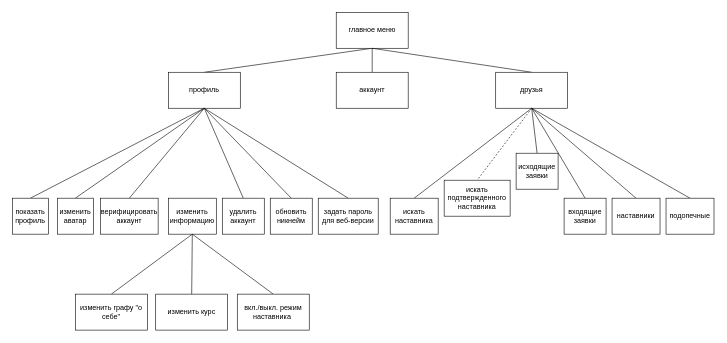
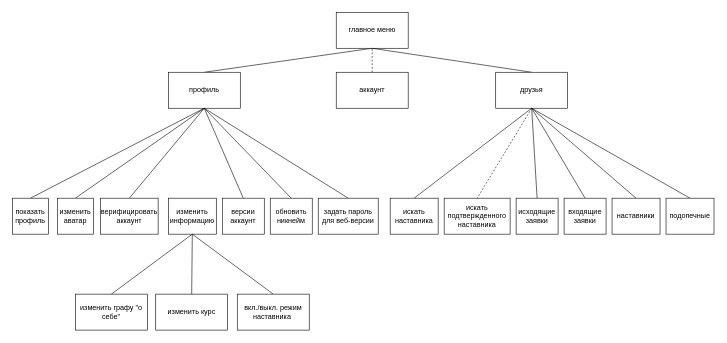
- <mxCell id="4" style="edgeStyle=none;rounded=0;orthogonalLoop=1;jettySize=auto;html=1;exitX=0.5;exitY=0;exitDx=0;exitDy=0;entryX=0.5;entryY=1;entryDx=0;entryDy=0;endArrow=none;endFill=0;" edge="1" parent="1" source="5" target="3"><mxGeometry relative="1" as="geometry" /></mxCell>
+ <mxCell id="4" style="edgeStyle=none;rounded=0;orthogonalLoop=1;jettySize=auto;html=1;exitX=0.5;exitY=0;exitDx=0;exitDy=0;entryX=0.5;entryY=1;entryDx=0;entryDy=0;endArrow=none;endFill=0;dashed=1;" edge="1" parent="1" source="5" target="3"><mxGeometry relative="1" as="geometry" /></mxCell>
- <mxCell id="31" value="исходящие&lt;br&gt;заявки" style="rounded=0;whiteSpace=wrap;html=1;" vertex="1" parent="1"><mxGeometry x="860" y="255" width="70" height="60" as="geometry" /></mxCell>
+ <mxCell id="31" value="исходящие&lt;br&gt;заявки" style="rounded=0;whiteSpace=wrap;html=1;" vertex="1" parent="1"><mxGeometry x="860" y="330" width="70" height="60" as="geometry" /></mxCell>
- <mxCell id="38" value="искать&lt;br&gt;подтвержденного&lt;br&gt;наставника" style="rounded=0;whiteSpace=wrap;html=1;" vertex="1" parent="1"><mxGeometry x="740" y="300" width="110" height="60" as="geometry" /></mxCell>
+ <mxCell id="38" value="искать&lt;br&gt;подтвержденного&lt;br&gt;наставника" style="rounded=0;whiteSpace=wrap;html=1;" vertex="1" parent="1"><mxGeometry x="740" y="330" width="110" height="60" as="geometry" /></mxCell>
- <mxCell id="21" value="удалить&lt;br&gt;аккаунт" style="rounded=0;whiteSpace=wrap;html=1;" vertex="1" parent="1"><mxGeometry x="370" y="330" width="70" height="60" as="geometry" /></mxCell>
+ <mxCell id="21" value="версии&lt;br&gt;аккаунт" style="rounded=0;whiteSpace=wrap;html=1;" vertex="1" parent="1"><mxGeometry x="370" y="330" width="70" height="60" as="geometry" /></mxCell>
